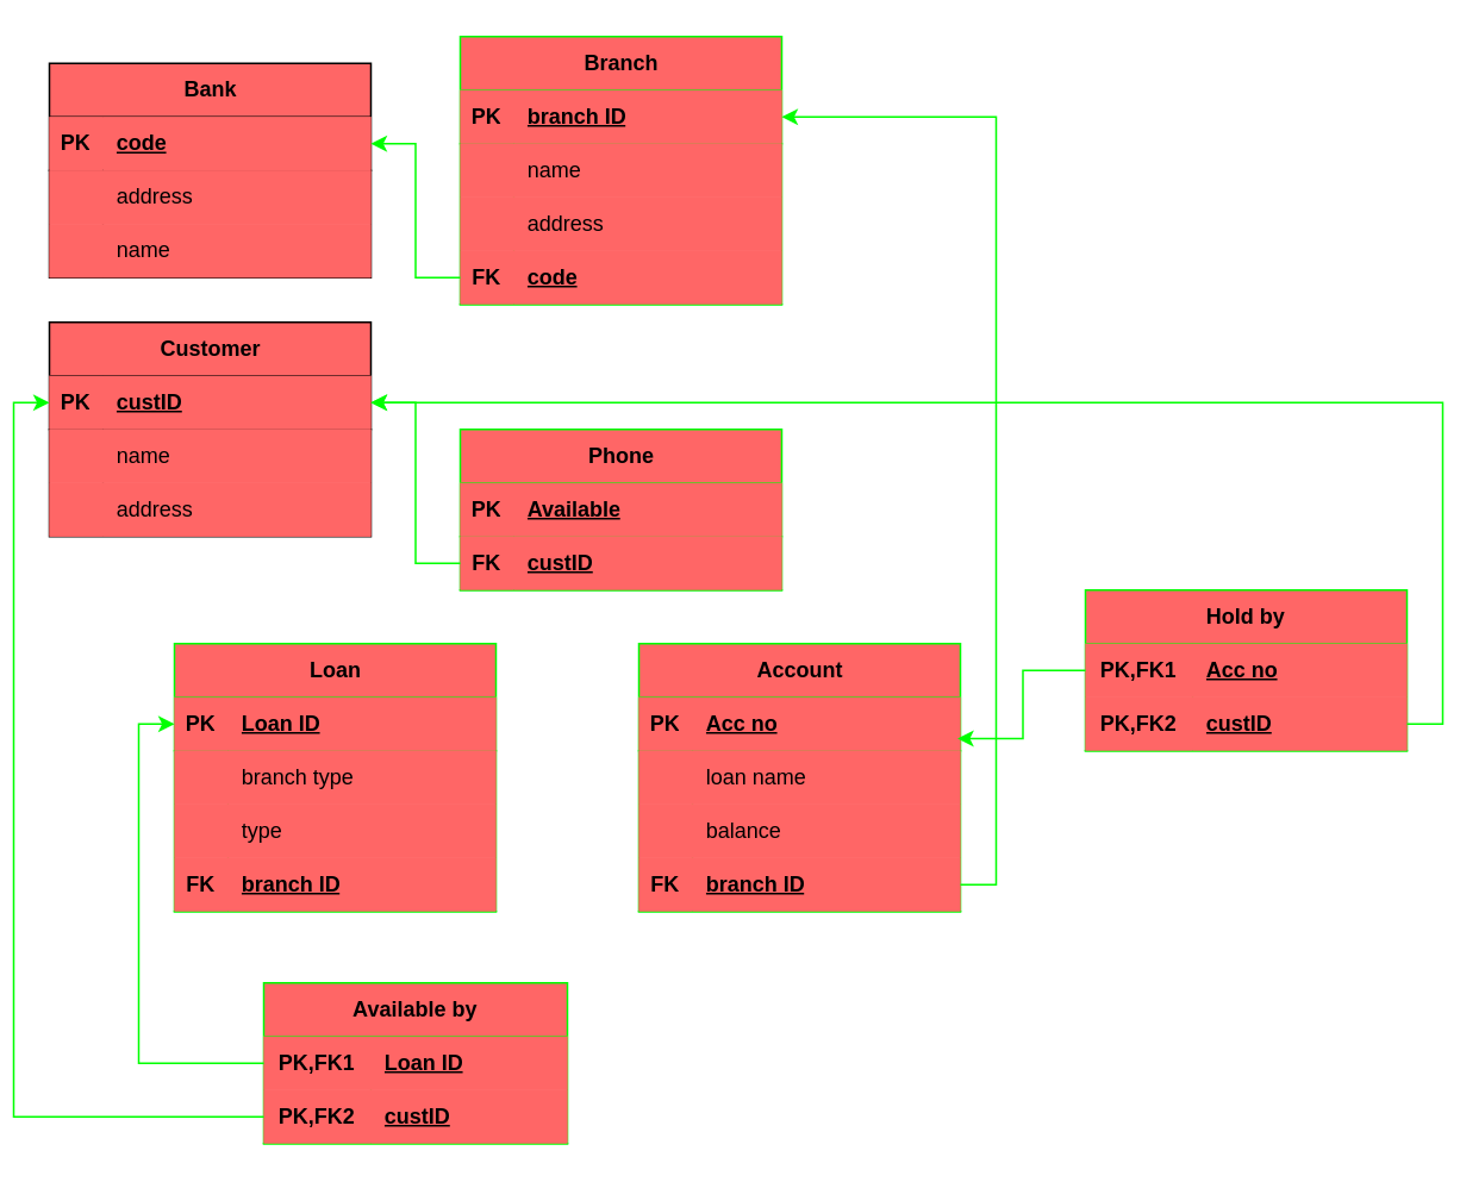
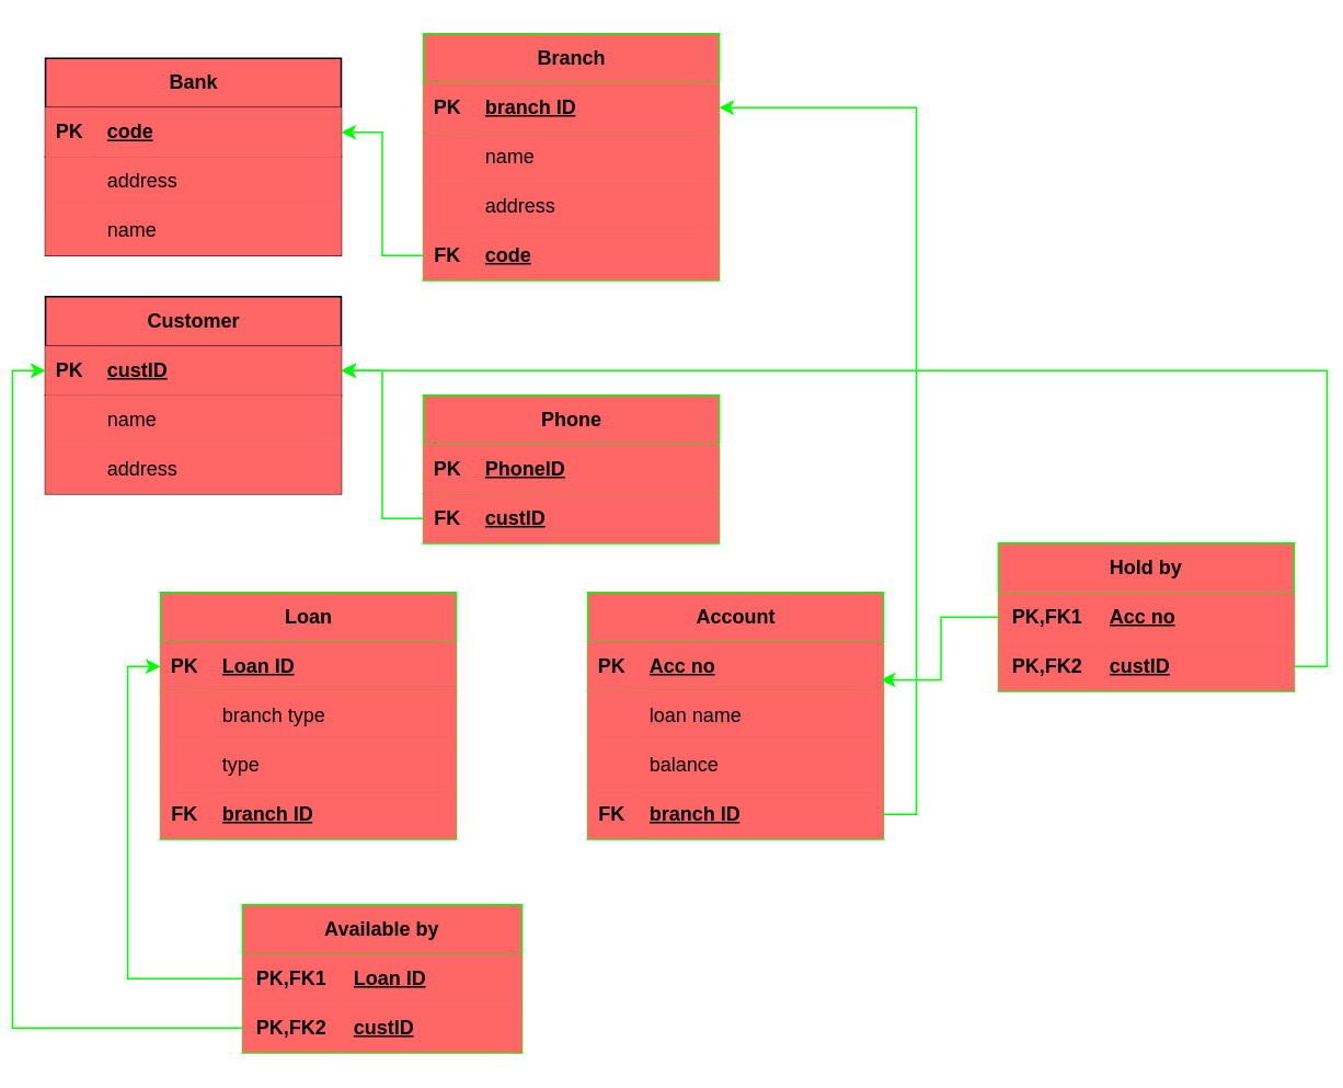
- <mxCell id="38" value="Available" style="shape=partialRectangle;connectable=0;fillColor=#FF6666;top=0;left=0;bottom=0;right=0;align=left;spacingLeft=6;fontStyle=5;overflow=hidden;whiteSpace=wrap;html=1;strokeColor=#00FF00;" vertex="1" parent="36"><mxGeometry x="30" width="150" height="30" as="geometry"><mxRectangle width="150" height="30" as="alternateBounds" /></mxGeometry></mxCell>
+ <mxCell id="38" value="PhoneID" style="shape=partialRectangle;connectable=0;fillColor=#FF6666;top=0;left=0;bottom=0;right=0;align=left;spacingLeft=6;fontStyle=5;overflow=hidden;whiteSpace=wrap;html=1;strokeColor=#00FF00;" vertex="1" parent="36"><mxGeometry x="30" width="150" height="30" as="geometry"><mxRectangle width="150" height="30" as="alternateBounds" /></mxGeometry></mxCell>
